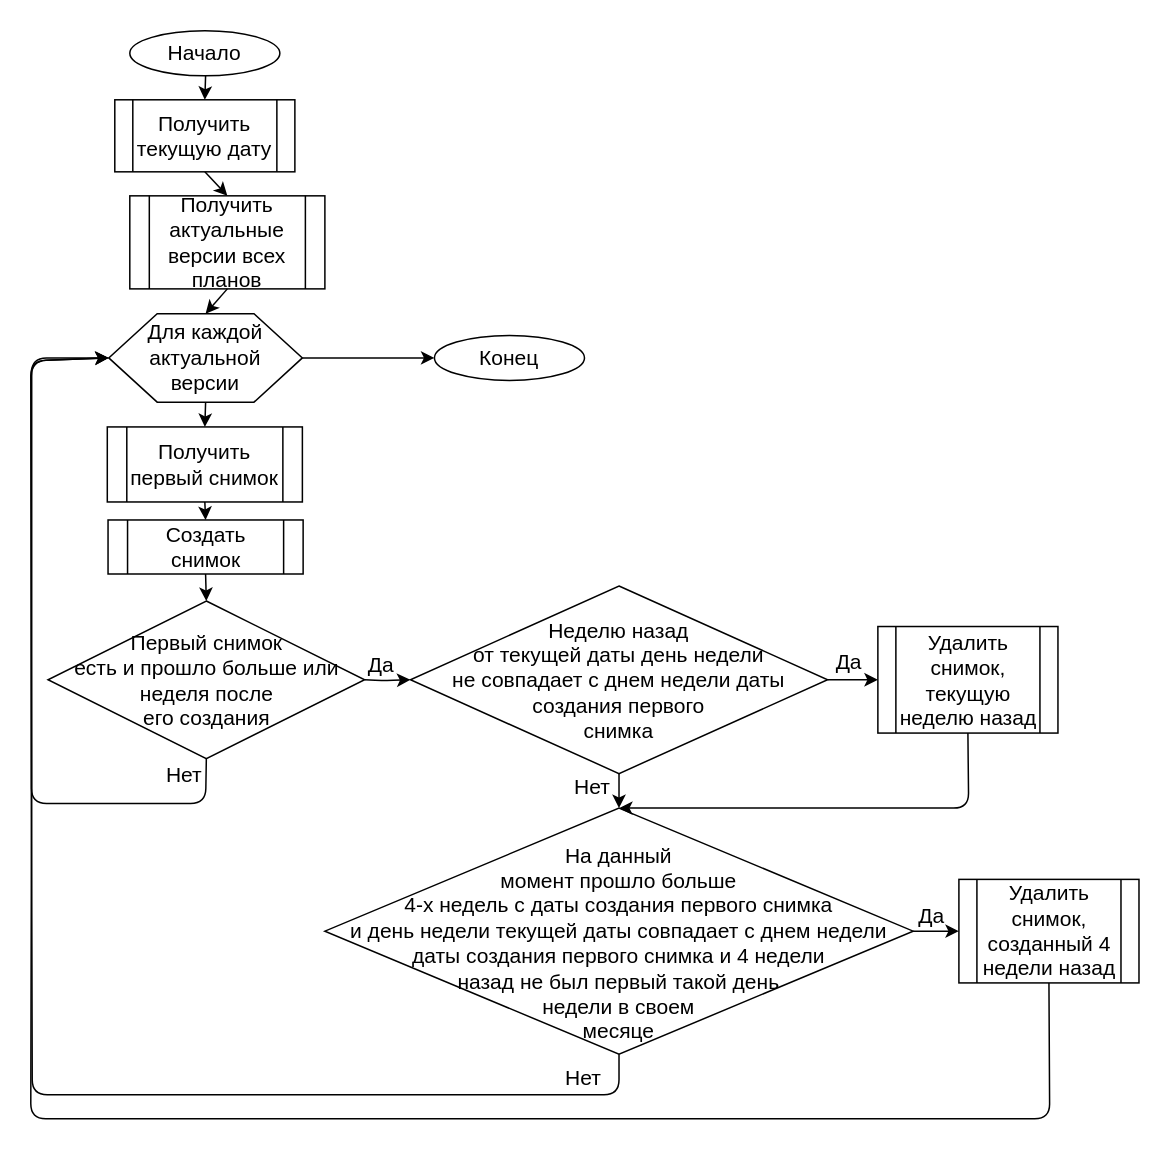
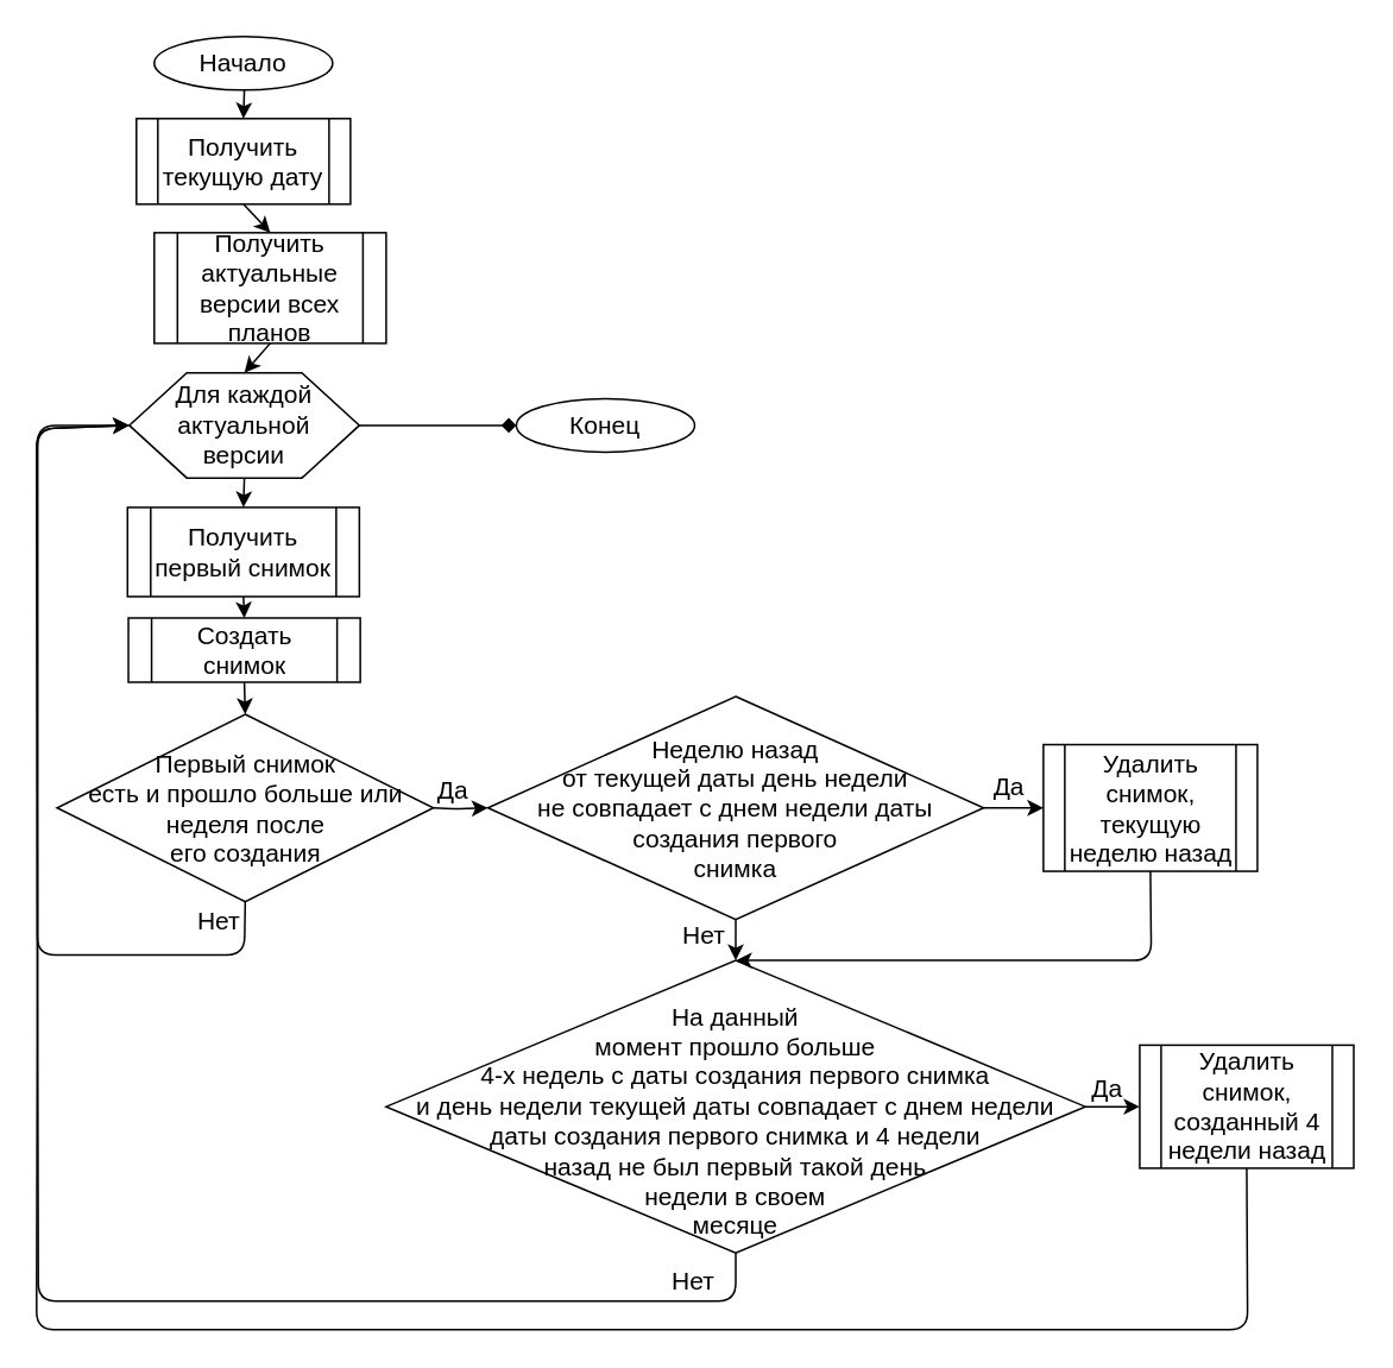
- <mxCell id="33" value="" style="endArrow=classic;html=1;exitX=1;exitY=0.5;exitDx=0;exitDy=0;entryX=0;entryY=0.5;entryDx=0;entryDy=0;" parent="1" source="4" target="34" edge="1"><mxGeometry width="50" height="50" relative="1" as="geometry"><mxPoint x="210.5" y="340" as="sourcePoint" /><mxPoint x="246.5" y="50" as="targetPoint" /><Array as="points" /></mxGeometry></mxCell>
+ <mxCell id="33" value="" style="endArrow=diamond;html=1;exitX=1;exitY=0.5;exitDx=0;exitDy=0;entryX=0;entryY=0.5;entryDx=0;entryDy=0;" parent="1" source="4" target="34" edge="1"><mxGeometry width="50" height="50" relative="1" as="geometry"><mxPoint x="210.5" y="340" as="sourcePoint" /><mxPoint x="246.5" y="50" as="targetPoint" /><Array as="points" /></mxGeometry></mxCell>
